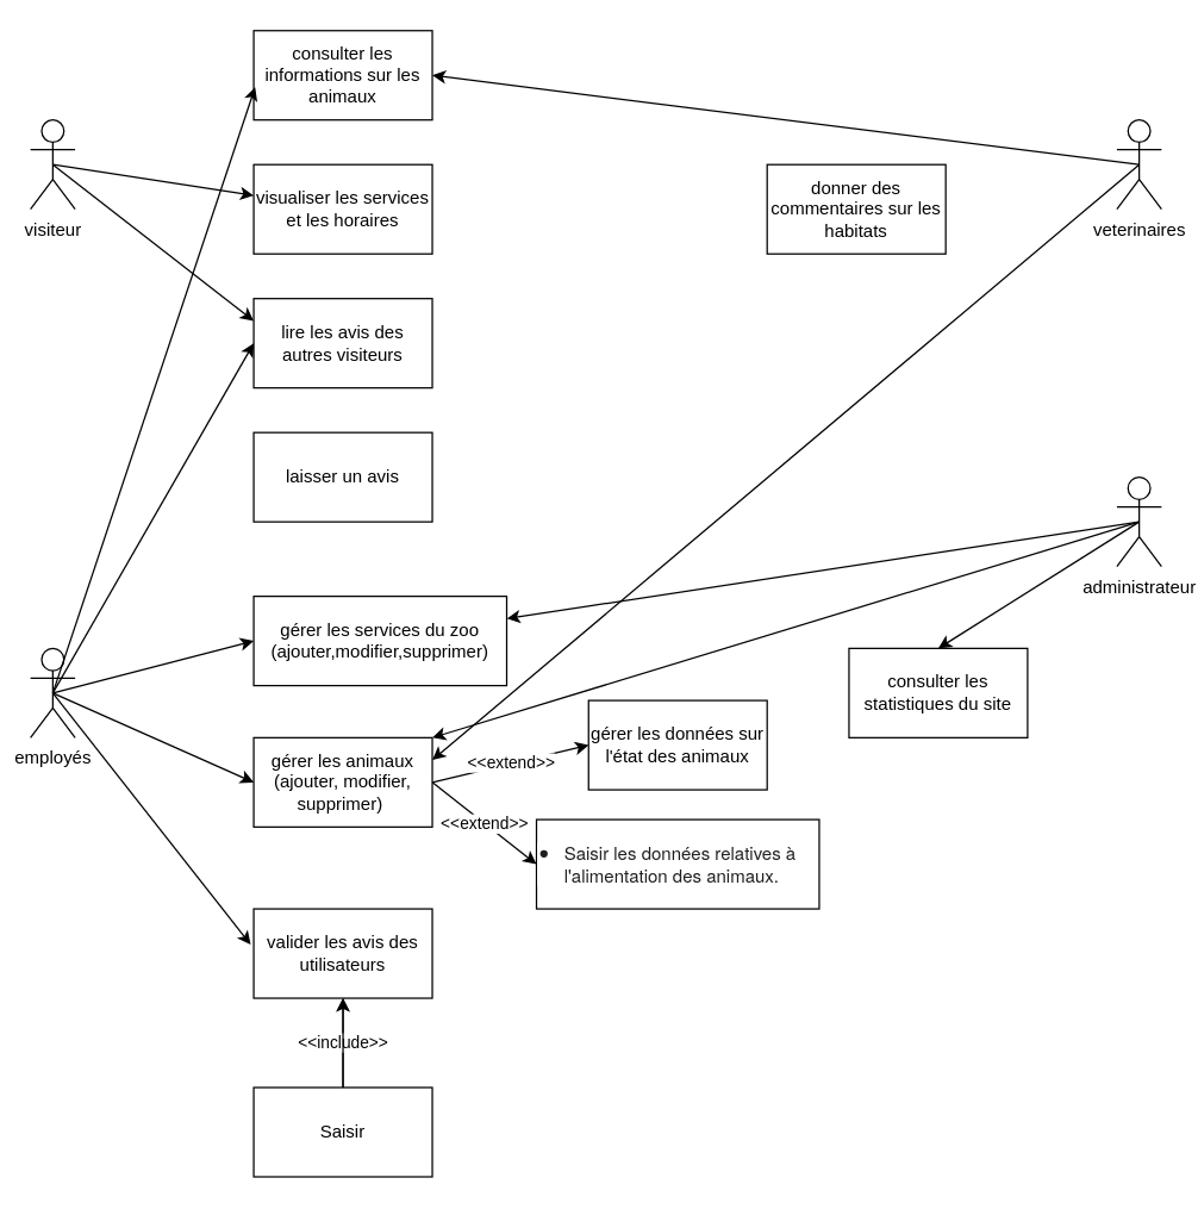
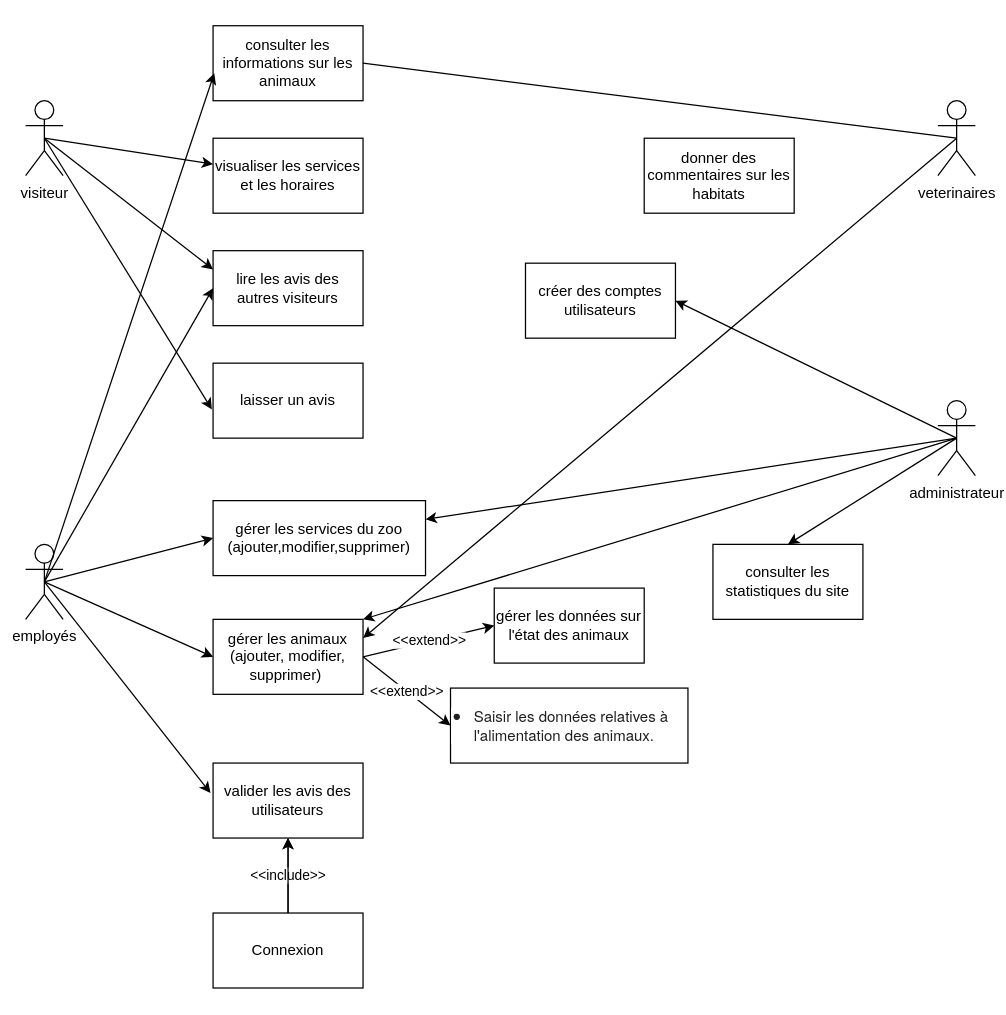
- <mxCell id="27" style="edgeStyle=none;rounded=0;orthogonalLoop=1;jettySize=auto;html=1;exitX=0.5;exitY=0.5;exitDx=0;exitDy=0;exitPerimeter=0;entryX=1;entryY=0.5;entryDx=0;entryDy=0;" edge="1" parent="1" source="29" target="5"><mxGeometry relative="1" as="geometry" /></mxCell>
+ <mxCell id="27" style="edgeStyle=none;rounded=0;orthogonalLoop=1;jettySize=auto;html=1;exitX=0.5;exitY=0.5;exitDx=0;exitDy=0;exitPerimeter=0;entryX=1;entryY=0.5;entryDx=0;entryDy=0;endArrow=none;" edge="1" parent="1" source="29" target="5"><mxGeometry relative="1" as="geometry" /></mxCell>
+ <mxCell id="11" style="edgeStyle=none;rounded=0;orthogonalLoop=1;jettySize=auto;html=1;exitX=0.5;exitY=0.5;exitDx=0;exitDy=0;exitPerimeter=0;entryX=-0.008;entryY=0.617;entryDx=0;entryDy=0;entryPerimeter=0;" edge="1" parent="1" source="4" target="10"><mxGeometry relative="1" as="geometry" /></mxCell>
+ <mxCell id="37" value="créer des comptes utilisateurs" style="rounded=0;whiteSpace=wrap;html=1;" vertex="1" parent="1"><mxGeometry x="420" y="210" width="120" height="60" as="geometry" /></mxCell>
+ <mxCell id="32" style="edgeStyle=none;rounded=0;orthogonalLoop=1;jettySize=auto;html=1;exitX=0.5;exitY=0.5;exitDx=0;exitDy=0;exitPerimeter=0;entryX=1;entryY=0.5;entryDx=0;entryDy=0;" edge="1" parent="1" source="36" target="37"><mxGeometry relative="1" as="geometry" /></mxCell>
- <mxCell id="22" value="Saisir" style="rounded=0;whiteSpace=wrap;html=1;" vertex="1" parent="1"><mxGeometry x="170" y="730" width="120" height="60" as="geometry" /></mxCell>
+ <mxCell id="22" value="Connexion" style="rounded=0;whiteSpace=wrap;html=1;" vertex="1" parent="1"><mxGeometry x="170" y="730" width="120" height="60" as="geometry" /></mxCell>
